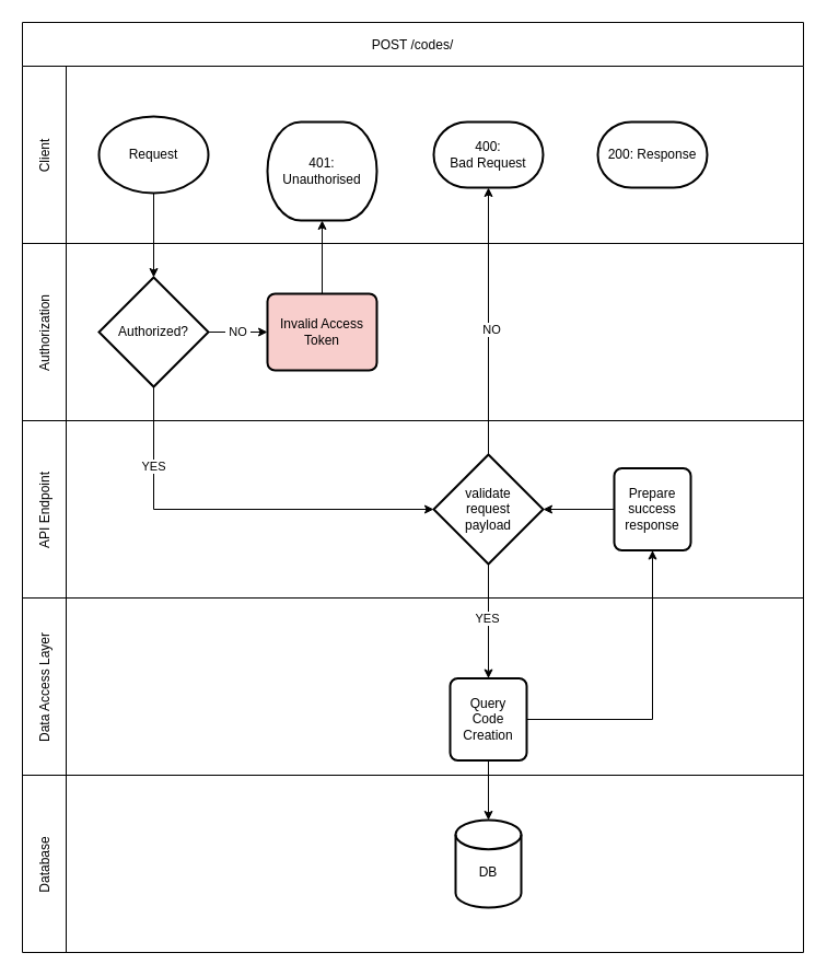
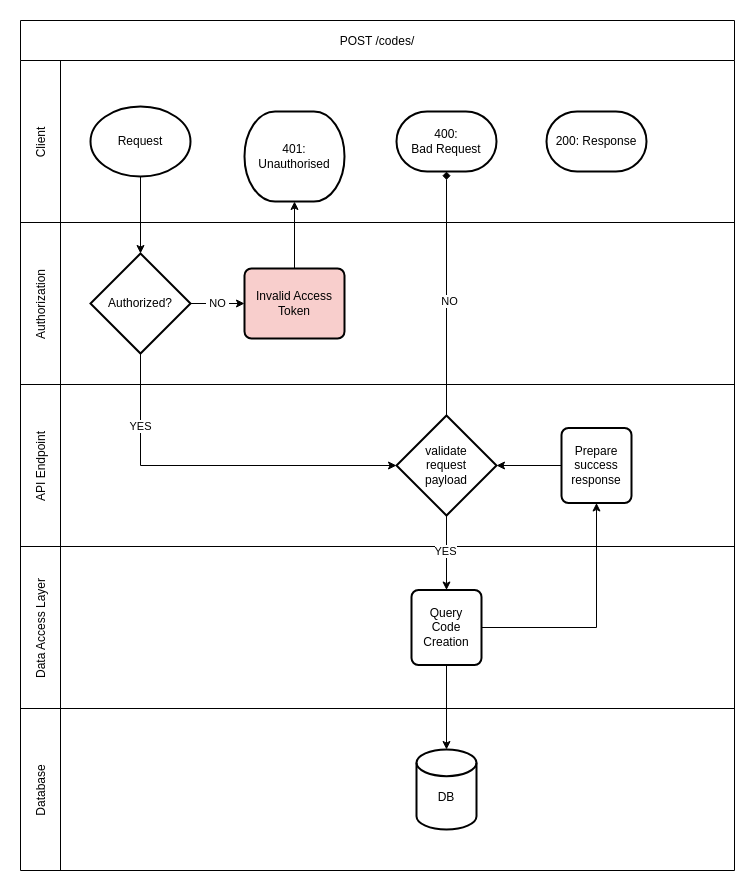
- <mxCell id="31" style="edgeStyle=orthogonalEdgeStyle;rounded=0;orthogonalLoop=1;jettySize=auto;html=1;entryX=0.5;entryY=1;entryDx=0;entryDy=0;entryPerimeter=0;" edge="1" parent="2" source="17" target="8"><mxGeometry relative="1" as="geometry" /></mxCell>
+ <mxCell id="31" style="edgeStyle=orthogonalEdgeStyle;rounded=0;orthogonalLoop=1;jettySize=auto;html=1;entryX=0.5;entryY=1;entryDx=0;entryDy=0;entryPerimeter=0;endArrow=diamond;" edge="1" parent="2" source="17" target="8"><mxGeometry relative="1" as="geometry" /></mxCell>
- <mxCell id="20" value="Query&lt;div&gt;Code&lt;/div&gt;&lt;div&gt;Creation&lt;/div&gt;" style="rounded=1;whiteSpace=wrap;html=1;absoluteArcSize=1;arcSize=14;strokeWidth=2;shadow=0;glass=0;sketch=0;gradientColor=none;" parent="19" vertex="1"><mxGeometry x="351" y="73.5" width="70" height="75" as="geometry" /></mxCell>
+ <mxCell id="20" value="Query&lt;div&gt;Code&lt;/div&gt;&lt;div&gt;Creation&lt;/div&gt;" style="rounded=1;whiteSpace=wrap;html=1;absoluteArcSize=1;arcSize=14;strokeWidth=2;shadow=0;glass=0;sketch=0;gradientColor=none;" parent="19" vertex="1"><mxGeometry x="351" y="43.5" width="70" height="75" as="geometry" /></mxCell>
